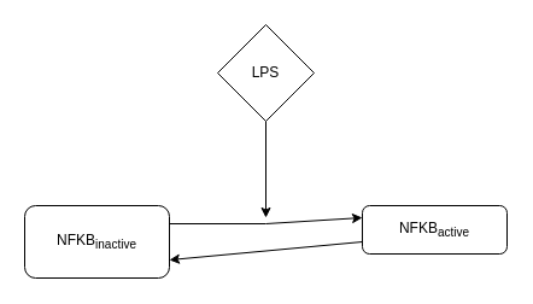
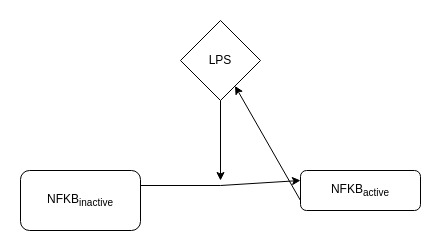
- <mxCell id="5" value="" style="endArrow=classic;html=1;rounded=0;exitX=0;exitY=0.75;exitDx=0;exitDy=0;entryX=1;entryY=0.75;entryDx=0;entryDy=0;" parent="1" source="3" target="2" edge="1"><mxGeometry width="50" height="50" relative="1" as="geometry"><mxPoint x="150" y="195" as="sourcePoint" /><mxPoint x="210" y="240" as="targetPoint" /></mxGeometry></mxCell>
+ <mxCell id="5" value="" style="endArrow=classic;html=1;rounded=0;exitX=0;exitY=0.75;exitDx=0;exitDy=0;" parent="1" source="3" target="6" edge="1"><mxGeometry width="50" height="50" relative="1" as="geometry"><mxPoint x="150" y="195" as="sourcePoint" /><mxPoint x="210" y="240" as="targetPoint" /></mxGeometry></mxCell>
